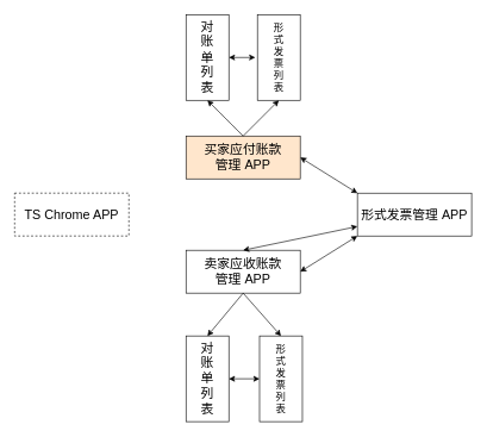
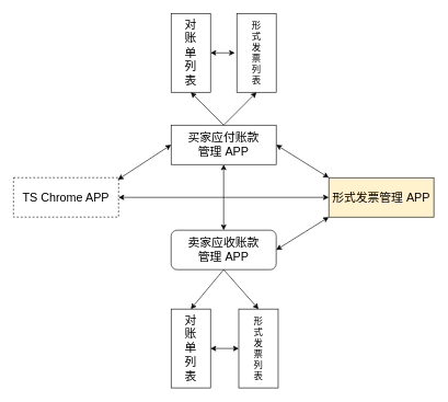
- <mxCell id="3" value="&lt;font style=&quot;font-size: 18px&quot;&gt;买家应付账款&lt;br&gt;管理 APP&lt;/font&gt;" style="rounded=0;whiteSpace=wrap;html=1;fillColor=#ffe6cc;" parent="1" vertex="1"><mxGeometry x="260" y="190" width="160" height="60" as="geometry" /></mxCell>
+ <mxCell id="3" value="&lt;font style=&quot;font-size: 18px&quot;&gt;买家应付账款&lt;br&gt;管理 APP&lt;/font&gt;" style="rounded=0;whiteSpace=wrap;html=1;" parent="1" vertex="1"><mxGeometry x="260" y="190" width="160" height="60" as="geometry" /></mxCell>
+ <mxCell id="6" value="" style="endArrow=classic;startArrow=classic;html=1;entryX=0;entryY=0.5;entryDx=0;entryDy=0;exitX=0.994;exitY=0.05;exitDx=0;exitDy=0;exitPerimeter=0;" parent="1" source="2" target="3" edge="1"><mxGeometry width="50" height="50" relative="1" as="geometry"><mxPoint x="200" y="300" as="sourcePoint" /><mxPoint x="250" y="250" as="targetPoint" /></mxGeometry></mxCell>
+ <mxCell id="9" value="" style="endArrow=classic;startArrow=classic;html=1;entryX=0;entryY=0.5;entryDx=0;entryDy=0;exitX=1;exitY=0.5;exitDx=0;exitDy=0;" parent="1" source="2" target="5" edge="1"><mxGeometry width="50" height="50" relative="1" as="geometry"><mxPoint x="300" y="330" as="sourcePoint" /><mxPoint x="350" y="280" as="targetPoint" /></mxGeometry></mxCell>
- <mxCell id="5" value="&lt;font style=&quot;font-size: 18px&quot;&gt;形式发票管理 APP&lt;/font&gt;" style="rounded=0;whiteSpace=wrap;html=1;" parent="1" vertex="1"><mxGeometry x="500" y="270" width="160" height="60" as="geometry" /></mxCell>
+ <mxCell id="5" value="&lt;font style=&quot;font-size: 18px&quot;&gt;形式发票管理 APP&lt;/font&gt;" style="rounded=0;whiteSpace=wrap;html=1;fillColor=#fff2cc;" parent="1" vertex="1"><mxGeometry x="500" y="270" width="160" height="60" as="geometry" /></mxCell>
- <mxCell id="24" value="" style="endArrow=classic;startArrow=classic;html=1;exitX=0.5;exitY=0;exitDx=0;exitDy=0;" edge="1" parent="1" source="4" target="5"><mxGeometry width="50" height="50" relative="1" as="geometry"><mxPoint x="330" y="300" as="sourcePoint" /><mxPoint x="380" y="250" as="targetPoint" /></mxGeometry></mxCell>
+ <mxCell id="24" value="" style="endArrow=classic;startArrow=classic;html=1;entryX=0.5;entryY=1;entryDx=0;entryDy=0;exitX=0.5;exitY=0;exitDx=0;exitDy=0;" edge="1" parent="1" source="4" target="3"><mxGeometry width="50" height="50" relative="1" as="geometry"><mxPoint x="330" y="300" as="sourcePoint" /><mxPoint x="380" y="250" as="targetPoint" /></mxGeometry></mxCell>
- <mxCell id="4" value="&lt;font style=&quot;font-size: 18px&quot;&gt;卖家应收账款&lt;br&gt;管理 APP&lt;/font&gt;" style="rounded=0;whiteSpace=wrap;html=1;" parent="1" vertex="1"><mxGeometry x="260" y="350" width="160" height="60" as="geometry" /></mxCell>
+ <mxCell id="4" value="&lt;font style=&quot;font-size: 18px&quot;&gt;卖家应收账款&lt;br&gt;管理 APP&lt;/font&gt;" style="whiteSpace=wrap;html=1;rounded=1;" parent="1" vertex="1"><mxGeometry x="260" y="350" width="160" height="60" as="geometry" /></mxCell>
